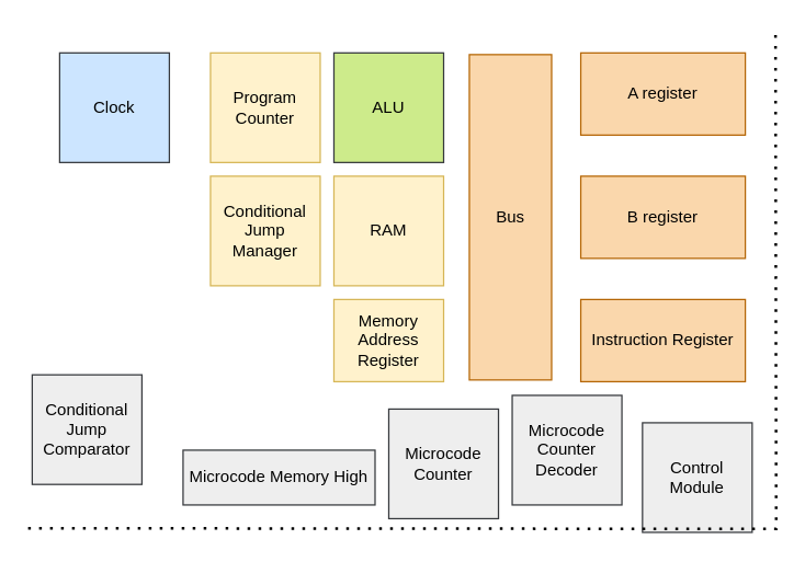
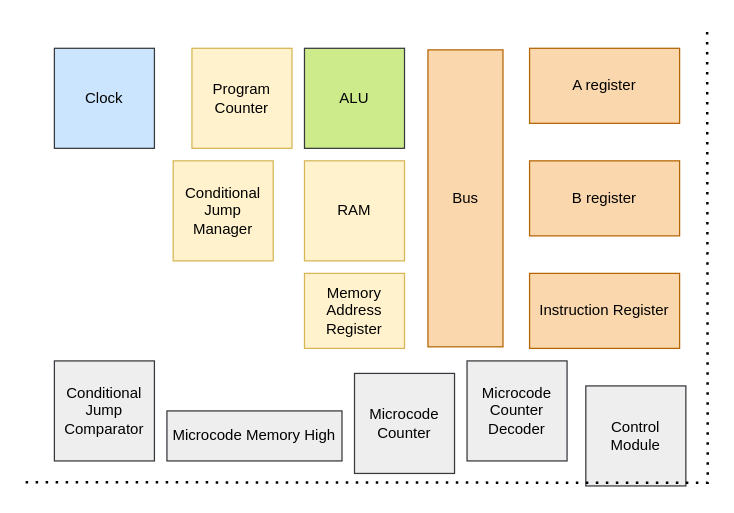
- <mxCell id="4" value="Conditional Jump Manager" style="whiteSpace=wrap;html=1;aspect=fixed;fillColor=#fff2cc;strokeColor=#d6b656;" vertex="1" parent="1"><mxGeometry x="153" y="128" width="80" height="80" as="geometry" /></mxCell>
+ <mxCell id="4" value="Conditional Jump Manager" style="whiteSpace=wrap;html=1;aspect=fixed;fillColor=#fff2cc;strokeColor=#d6b656;" vertex="1" parent="1"><mxGeometry x="138" y="128" width="80" height="80" as="geometry" /></mxCell>
- <mxCell id="15" value="Conditional Jump Comparator" style="whiteSpace=wrap;html=1;aspect=fixed;fillColor=#eeeeee;strokeColor=#36393d;" vertex="1" parent="1"><mxGeometry x="23" y="273" width="80" height="80" as="geometry" /></mxCell>
+ <mxCell id="15" value="Conditional Jump Comparator" style="whiteSpace=wrap;html=1;aspect=fixed;fillColor=#eeeeee;strokeColor=#36393d;" vertex="1" parent="1"><mxGeometry x="43" y="288" width="80" height="80" as="geometry" /></mxCell>
